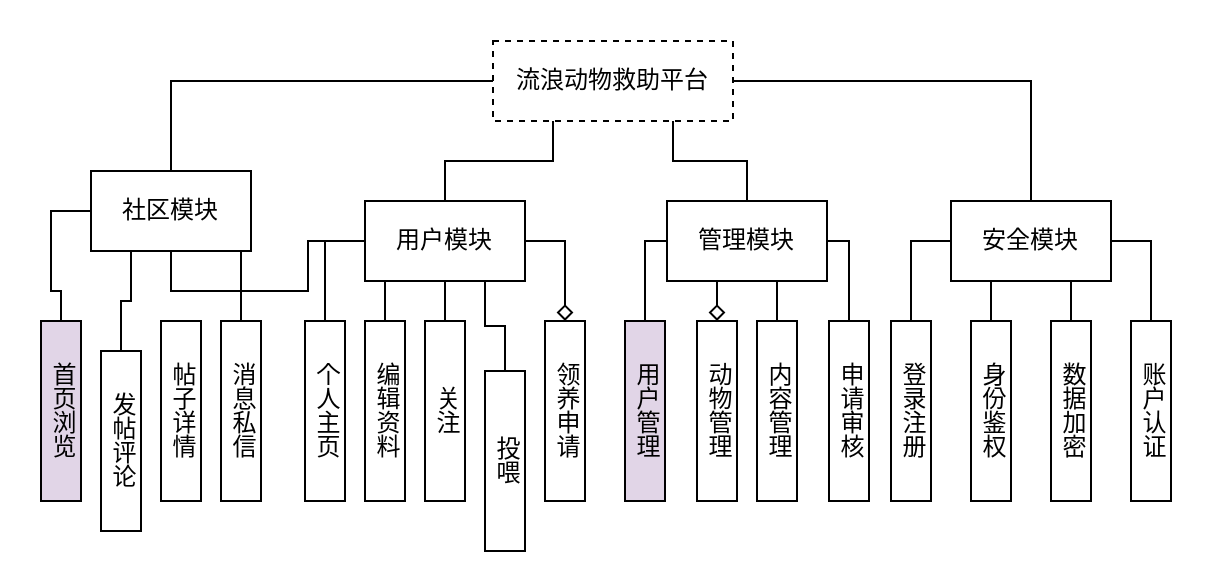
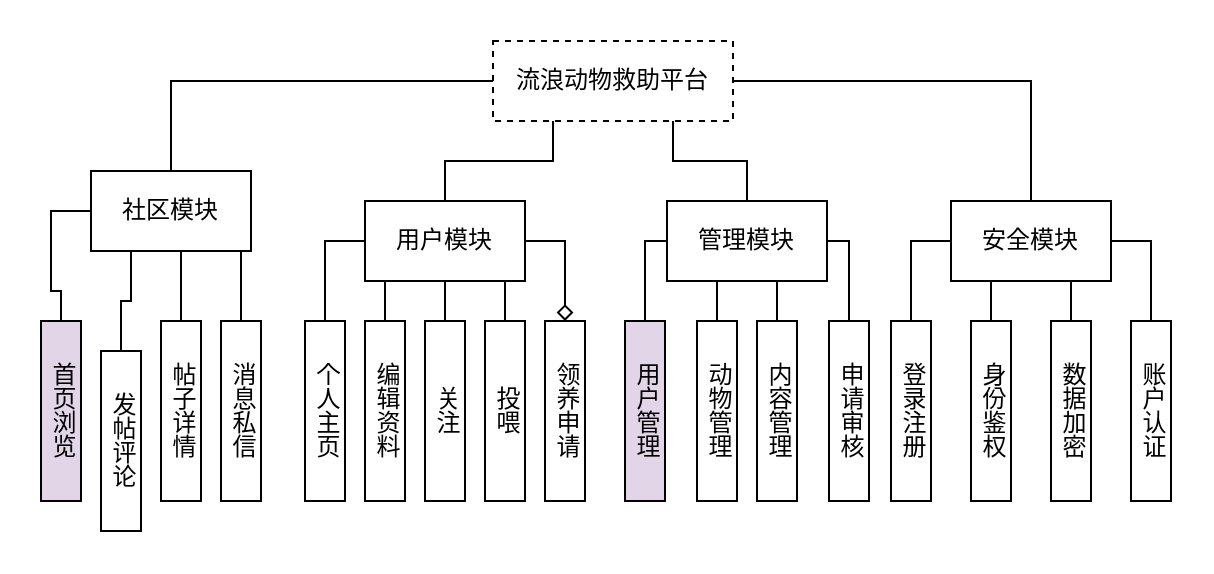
- <mxCell id="9" style="edgeStyle=orthogonalEdgeStyle;rounded=0;orthogonalLoop=1;jettySize=auto;html=1;exitX=0.5;exitY=1;exitDx=0;exitDy=0;endArrow=none;endFill=0;" parent="1" source="11" target="17" edge="1"><mxGeometry relative="1" as="geometry" /></mxCell>
+ <mxCell id="9" style="edgeStyle=orthogonalEdgeStyle;rounded=0;orthogonalLoop=1;jettySize=auto;html=1;exitX=0.5;exitY=1;exitDx=0;exitDy=0;entryX=0.5;entryY=0;entryDx=0;entryDy=0;endArrow=none;endFill=0;" parent="1" source="11" target="29" edge="1"><mxGeometry relative="1" as="geometry" /></mxCell>
- <mxCell id="19" style="edgeStyle=orthogonalEdgeStyle;rounded=0;orthogonalLoop=1;jettySize=auto;html=1;exitX=0.25;exitY=1;exitDx=0;exitDy=0;entryX=0.5;entryY=0;entryDx=0;entryDy=0;endArrow=diamond;endFill=0;" parent="1" source="22" target="38" edge="1"><mxGeometry relative="1" as="geometry" /></mxCell>
+ <mxCell id="19" style="edgeStyle=orthogonalEdgeStyle;rounded=0;orthogonalLoop=1;jettySize=auto;html=1;exitX=0.25;exitY=1;exitDx=0;exitDy=0;entryX=0.5;entryY=0;entryDx=0;entryDy=0;endArrow=none;endFill=0;" parent="1" source="22" target="38" edge="1"><mxGeometry relative="1" as="geometry" /></mxCell>
- <mxCell id="35" value="投喂" style="rounded=0;whiteSpace=wrap;html=1;textDirection=vertical-lr;" parent="1" vertex="1"><mxGeometry x="242" y="185" width="20" height="90" as="geometry" /></mxCell>
+ <mxCell id="35" value="投喂" style="rounded=0;whiteSpace=wrap;html=1;textDirection=vertical-lr;" parent="1" vertex="1"><mxGeometry x="242" y="160" width="20" height="90" as="geometry" /></mxCell>
